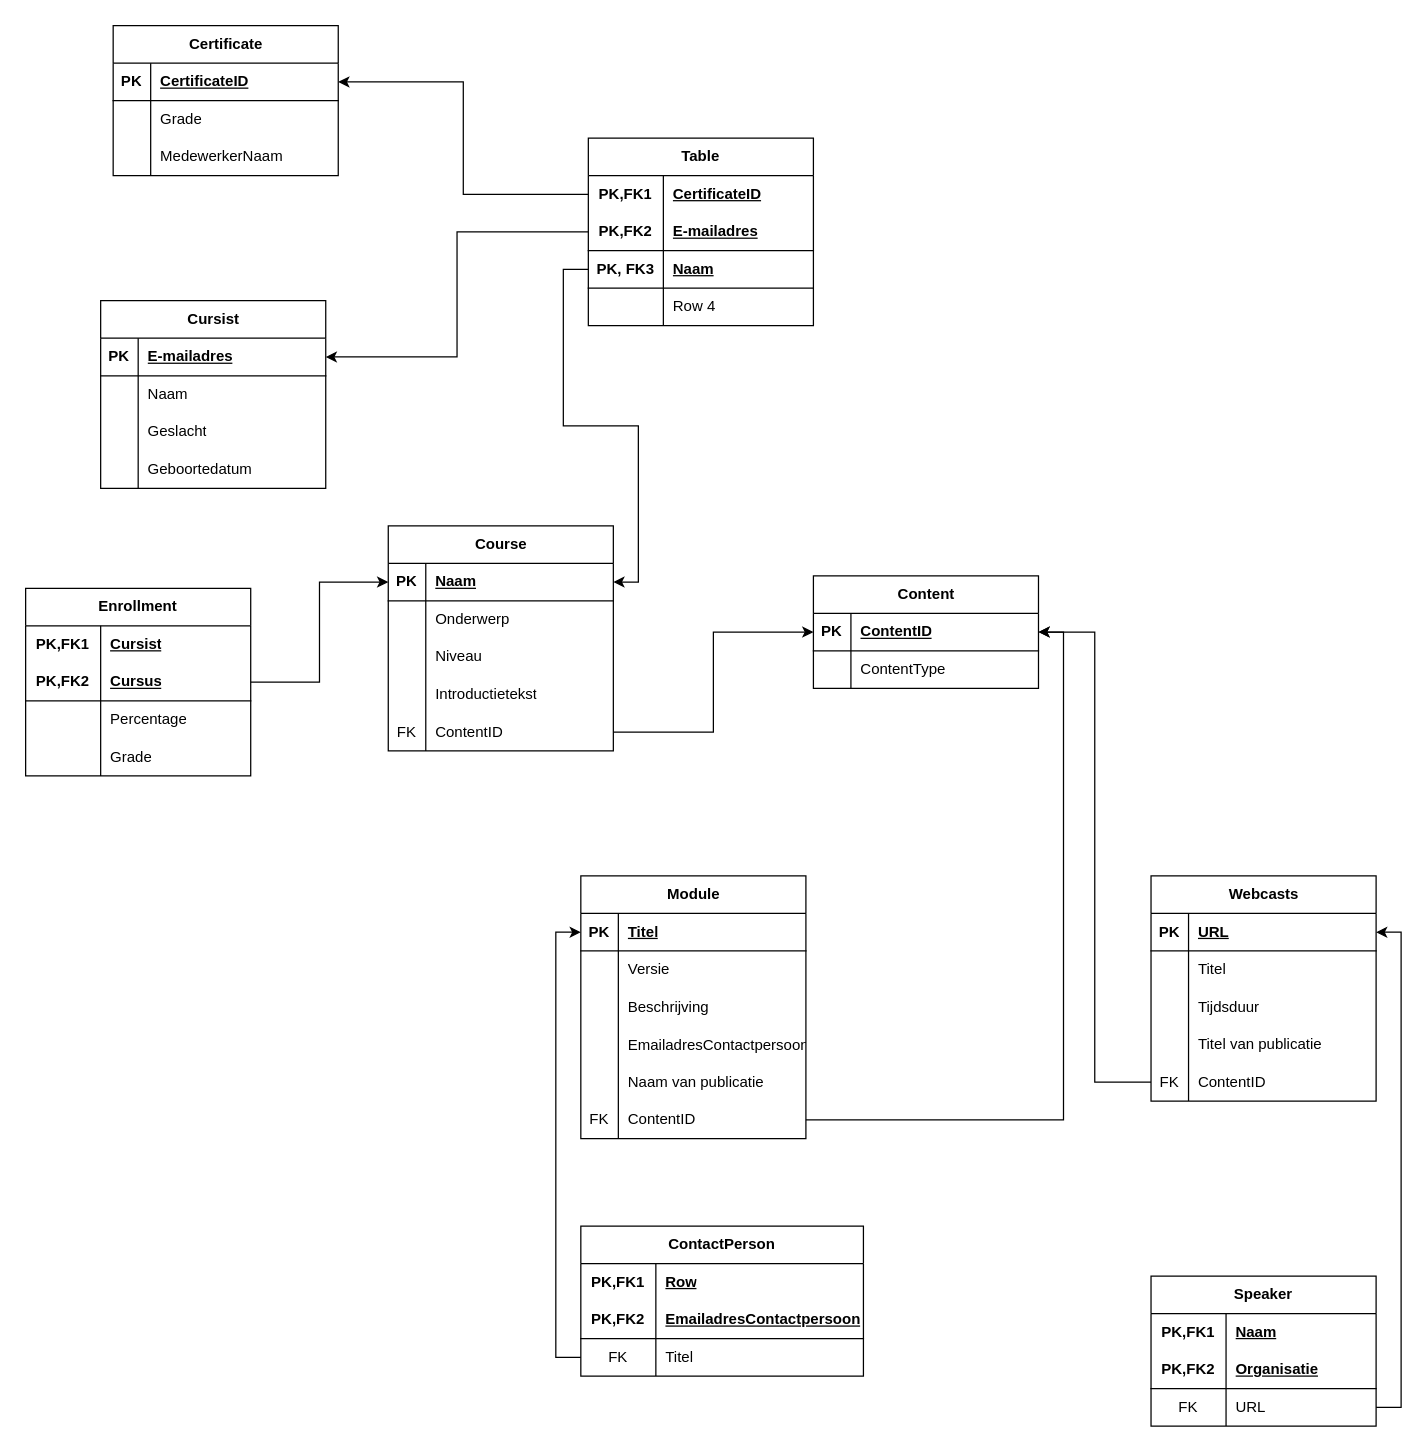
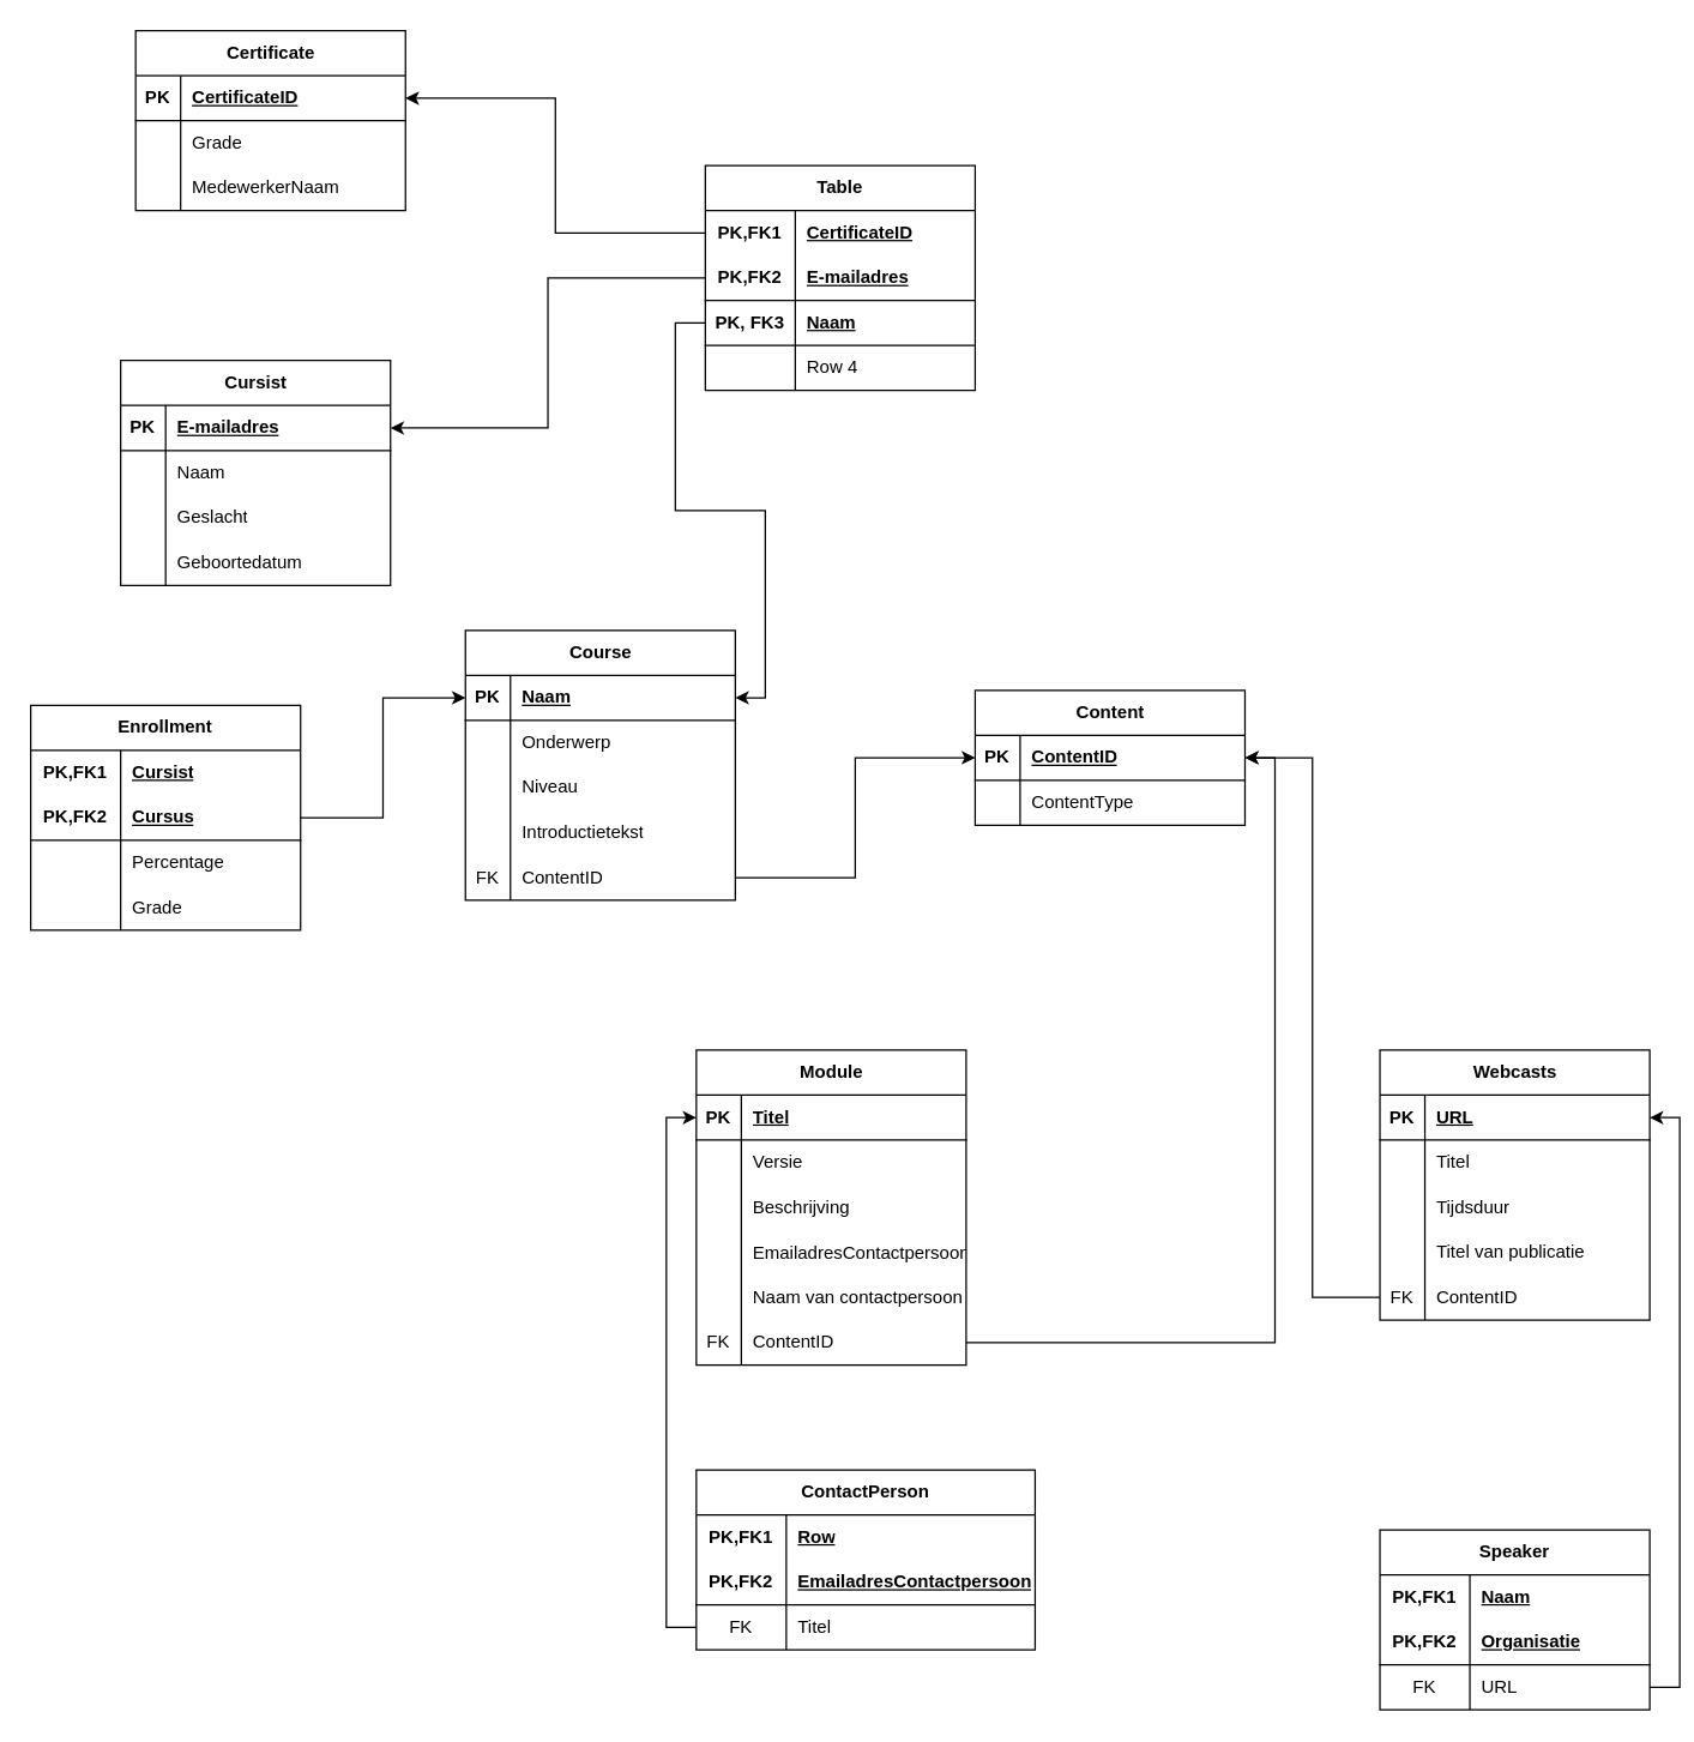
- <mxCell id="40" value="Naam van publicatie" style="shape=partialRectangle;connectable=0;fillColor=none;top=0;left=0;bottom=0;right=0;align=left;spacingLeft=6;overflow=hidden;whiteSpace=wrap;html=1;" parent="38" vertex="1"><mxGeometry x="30" width="150" height="30" as="geometry"><mxRectangle width="150" height="30" as="alternateBounds" /></mxGeometry></mxCell>
+ <mxCell id="40" value="Naam van contactpersoon" style="shape=partialRectangle;connectable=0;fillColor=none;top=0;left=0;bottom=0;right=0;align=left;spacingLeft=6;overflow=hidden;whiteSpace=wrap;html=1;" parent="38" vertex="1"><mxGeometry x="30" width="150" height="30" as="geometry"><mxRectangle width="150" height="30" as="alternateBounds" /></mxGeometry></mxCell>
